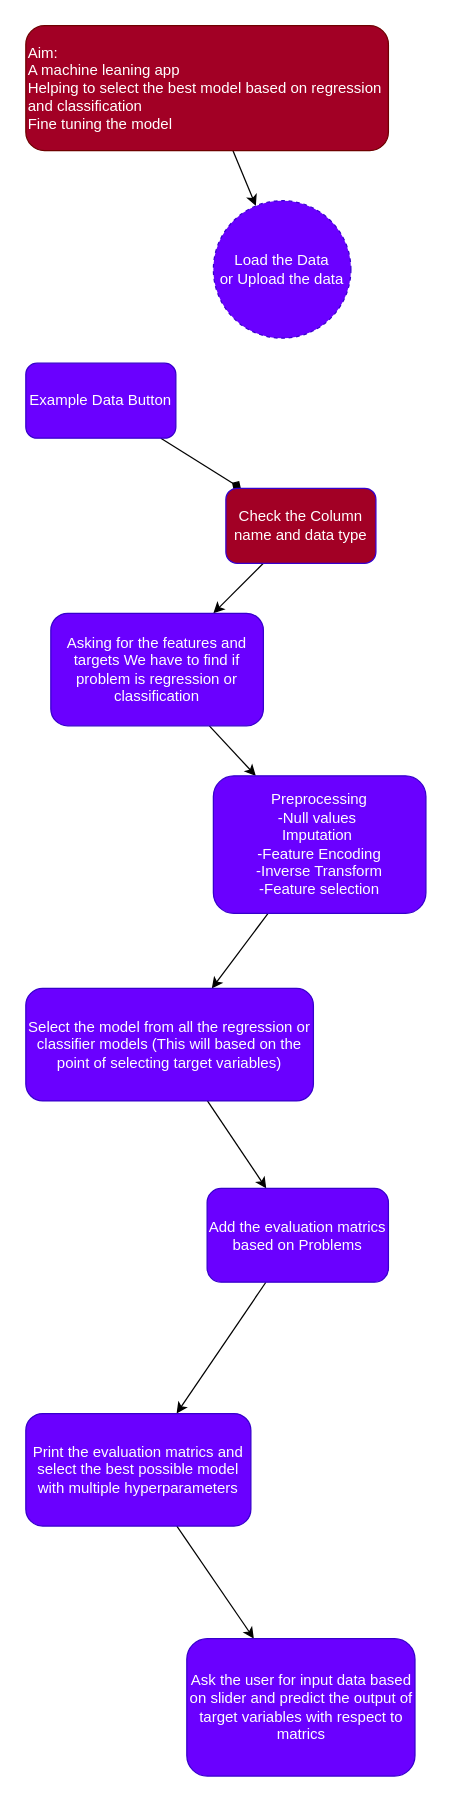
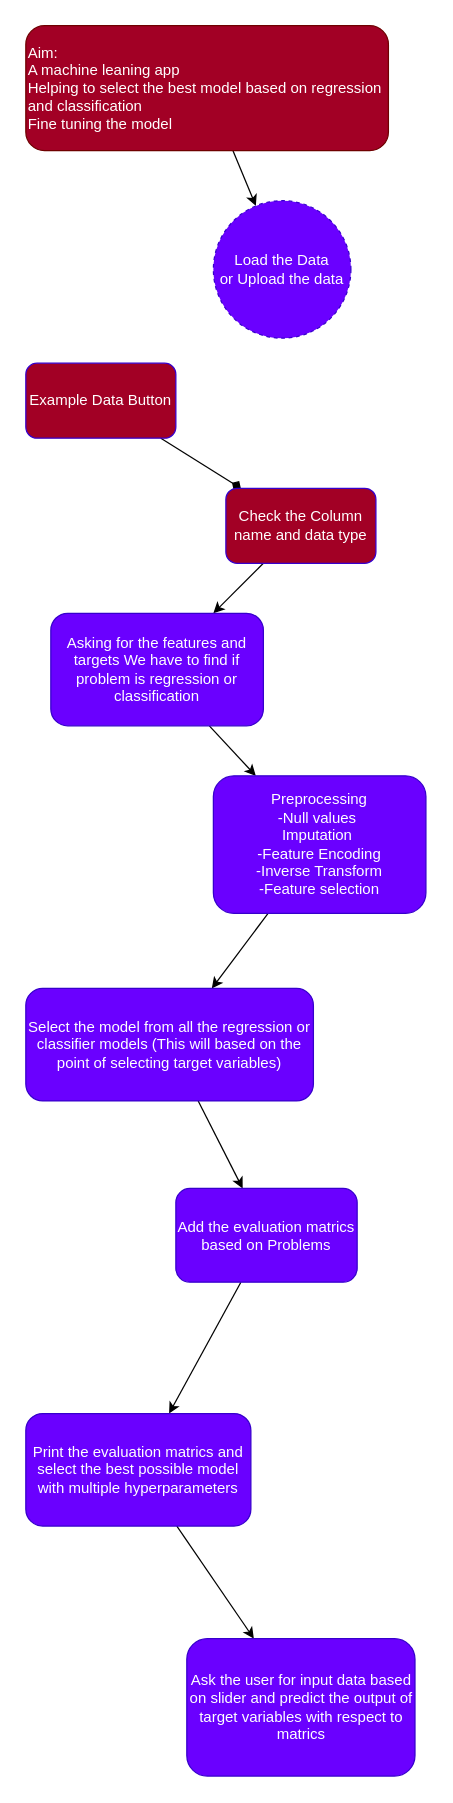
- <mxCell id="6" value="Example Data Button" style="rounded=1;whiteSpace=wrap;html=1;align=center;fillColor=#6a00ff;strokeColor=#3700CC;fontColor=#ffffff;" vertex="1" parent="1"><mxGeometry x="20" y="290" width="120" height="60" as="geometry" /></mxCell>
+ <mxCell id="6" value="Example Data Button" style="rounded=1;whiteSpace=wrap;html=1;align=center;fillColor=#a20025;strokeColor=#3700CC;fontColor=#ffffff;" vertex="1" parent="1"><mxGeometry x="20" y="290" width="120" height="60" as="geometry" /></mxCell>
- <mxCell id="16" value="Add the evaluation matrics based on Problems" style="whiteSpace=wrap;html=1;fillColor=#6a00ff;strokeColor=#3700CC;fontColor=#ffffff;rounded=1;" vertex="1" parent="1"><mxGeometry x="165" y="950" width="145" height="75" as="geometry" /></mxCell>
+ <mxCell id="16" value="Add the evaluation matrics based on Problems" style="whiteSpace=wrap;html=1;fillColor=#6a00ff;strokeColor=#3700CC;fontColor=#ffffff;rounded=1;" vertex="1" parent="1"><mxGeometry x="140" y="950" width="145" height="75" as="geometry" /></mxCell>
